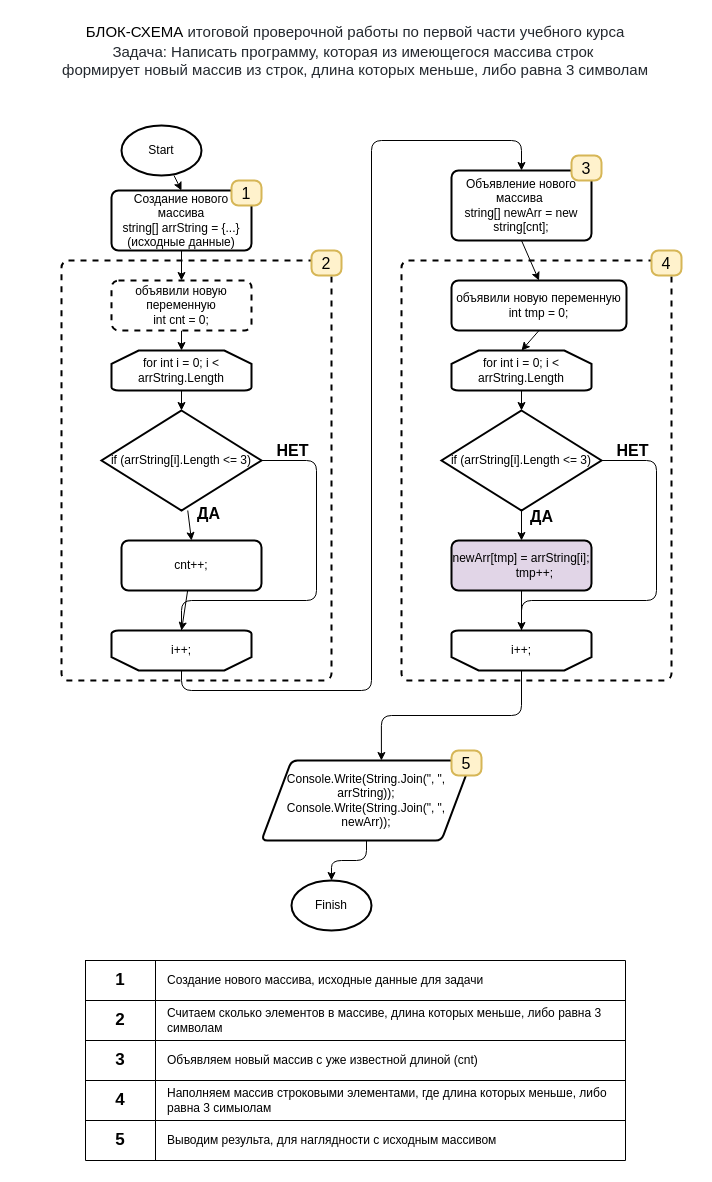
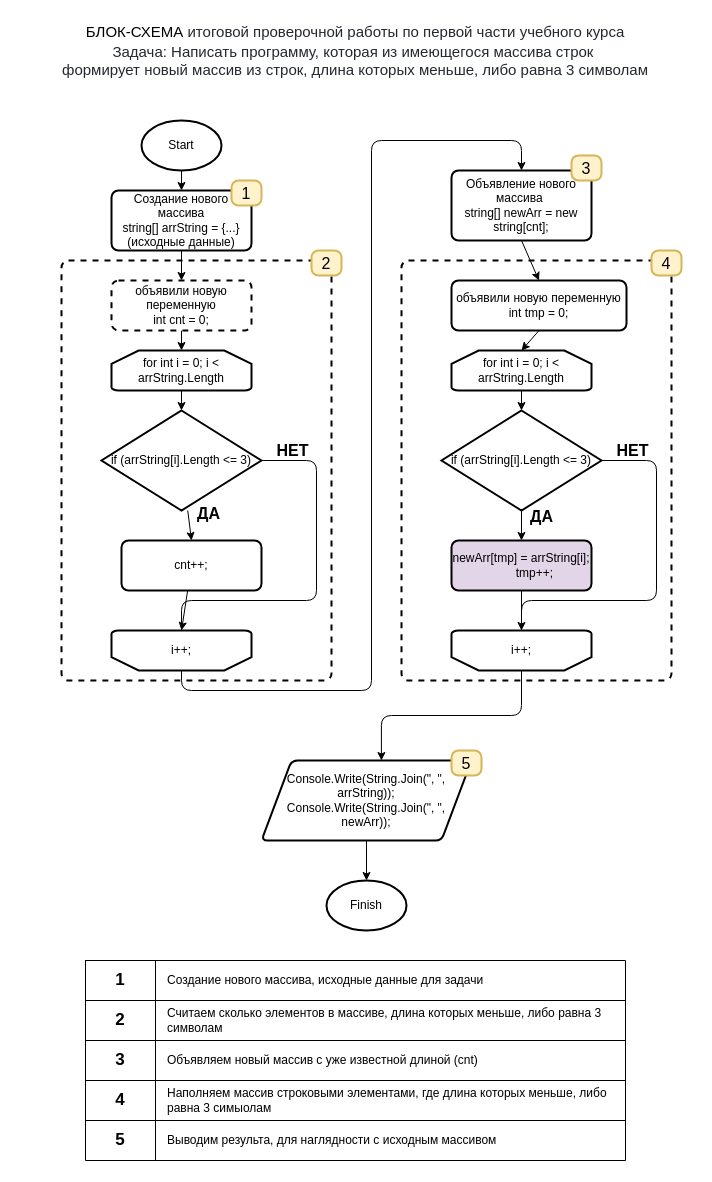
- <mxCell id="10" value="&lt;span&gt;Start&lt;/span&gt;" style="strokeWidth=2;html=1;shape=mxgraph.flowchart.start_2;whiteSpace=wrap;" vertex="1" parent="1"><mxGeometry x="121" y="125" width="80" height="50" as="geometry" /></mxCell>
+ <mxCell id="10" value="&lt;span&gt;Start&lt;/span&gt;" style="strokeWidth=2;html=1;shape=mxgraph.flowchart.start_2;whiteSpace=wrap;" vertex="1" parent="1"><mxGeometry x="141" y="120" width="80" height="50" as="geometry" /></mxCell>
- <mxCell id="39" value="Finish" style="strokeWidth=2;html=1;shape=mxgraph.flowchart.start_2;whiteSpace=wrap;" vertex="1" parent="1"><mxGeometry x="291" y="880" width="80" height="50" as="geometry" /></mxCell>
+ <mxCell id="39" value="Finish" style="strokeWidth=2;html=1;shape=mxgraph.flowchart.start_2;whiteSpace=wrap;" vertex="1" parent="1"><mxGeometry x="326" y="880" width="80" height="50" as="geometry" /></mxCell>
